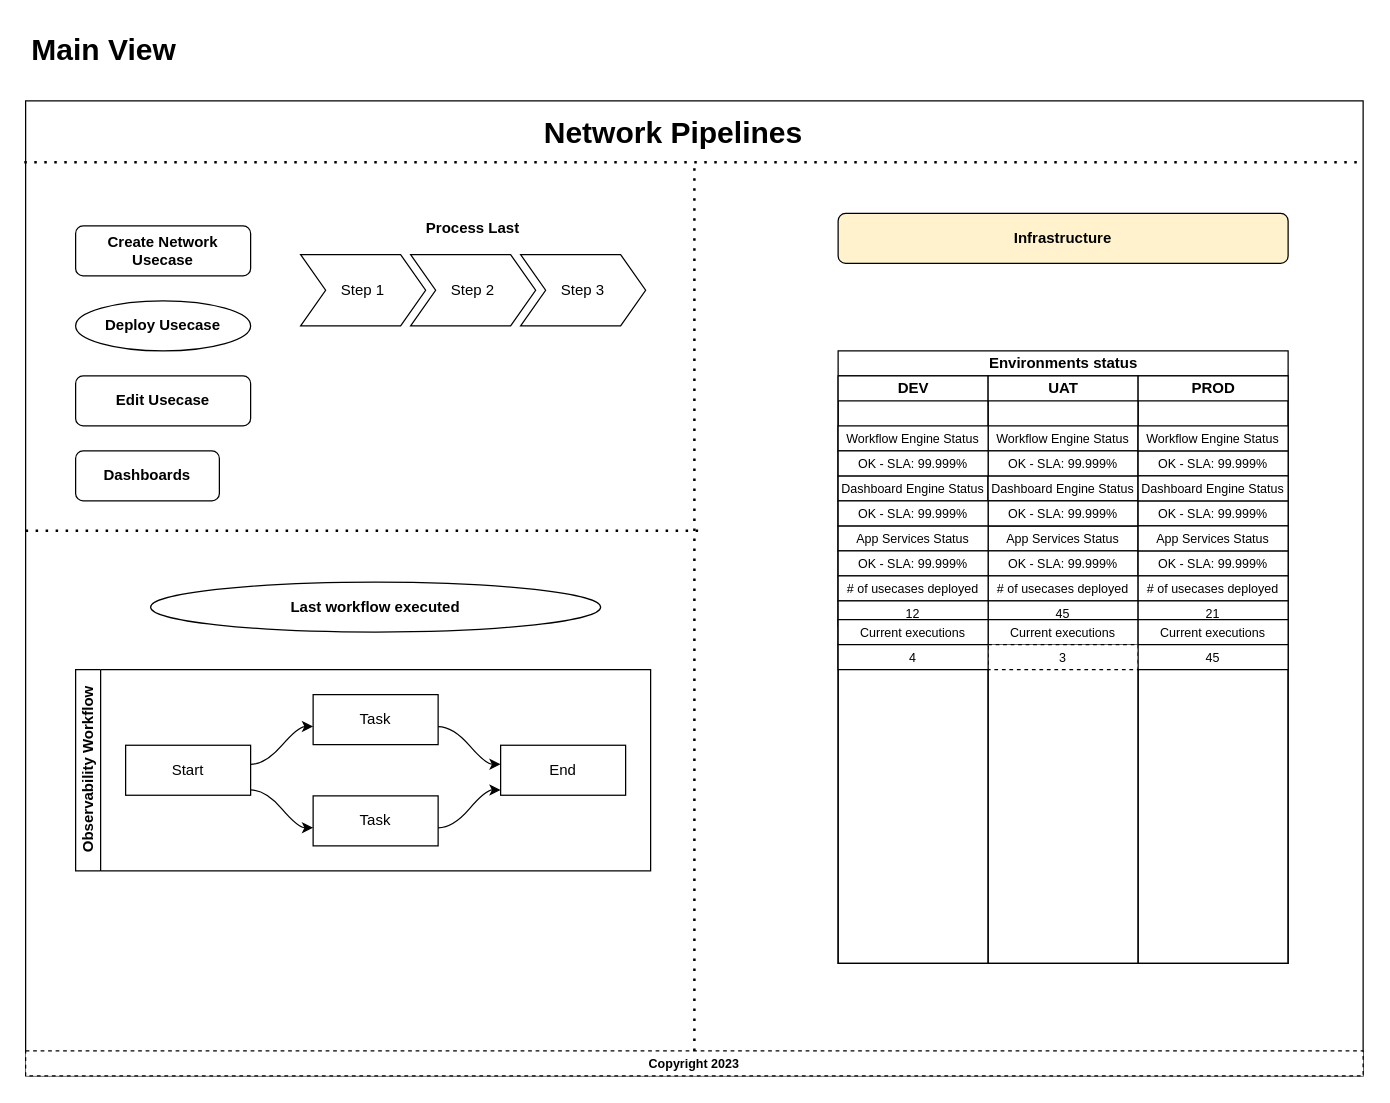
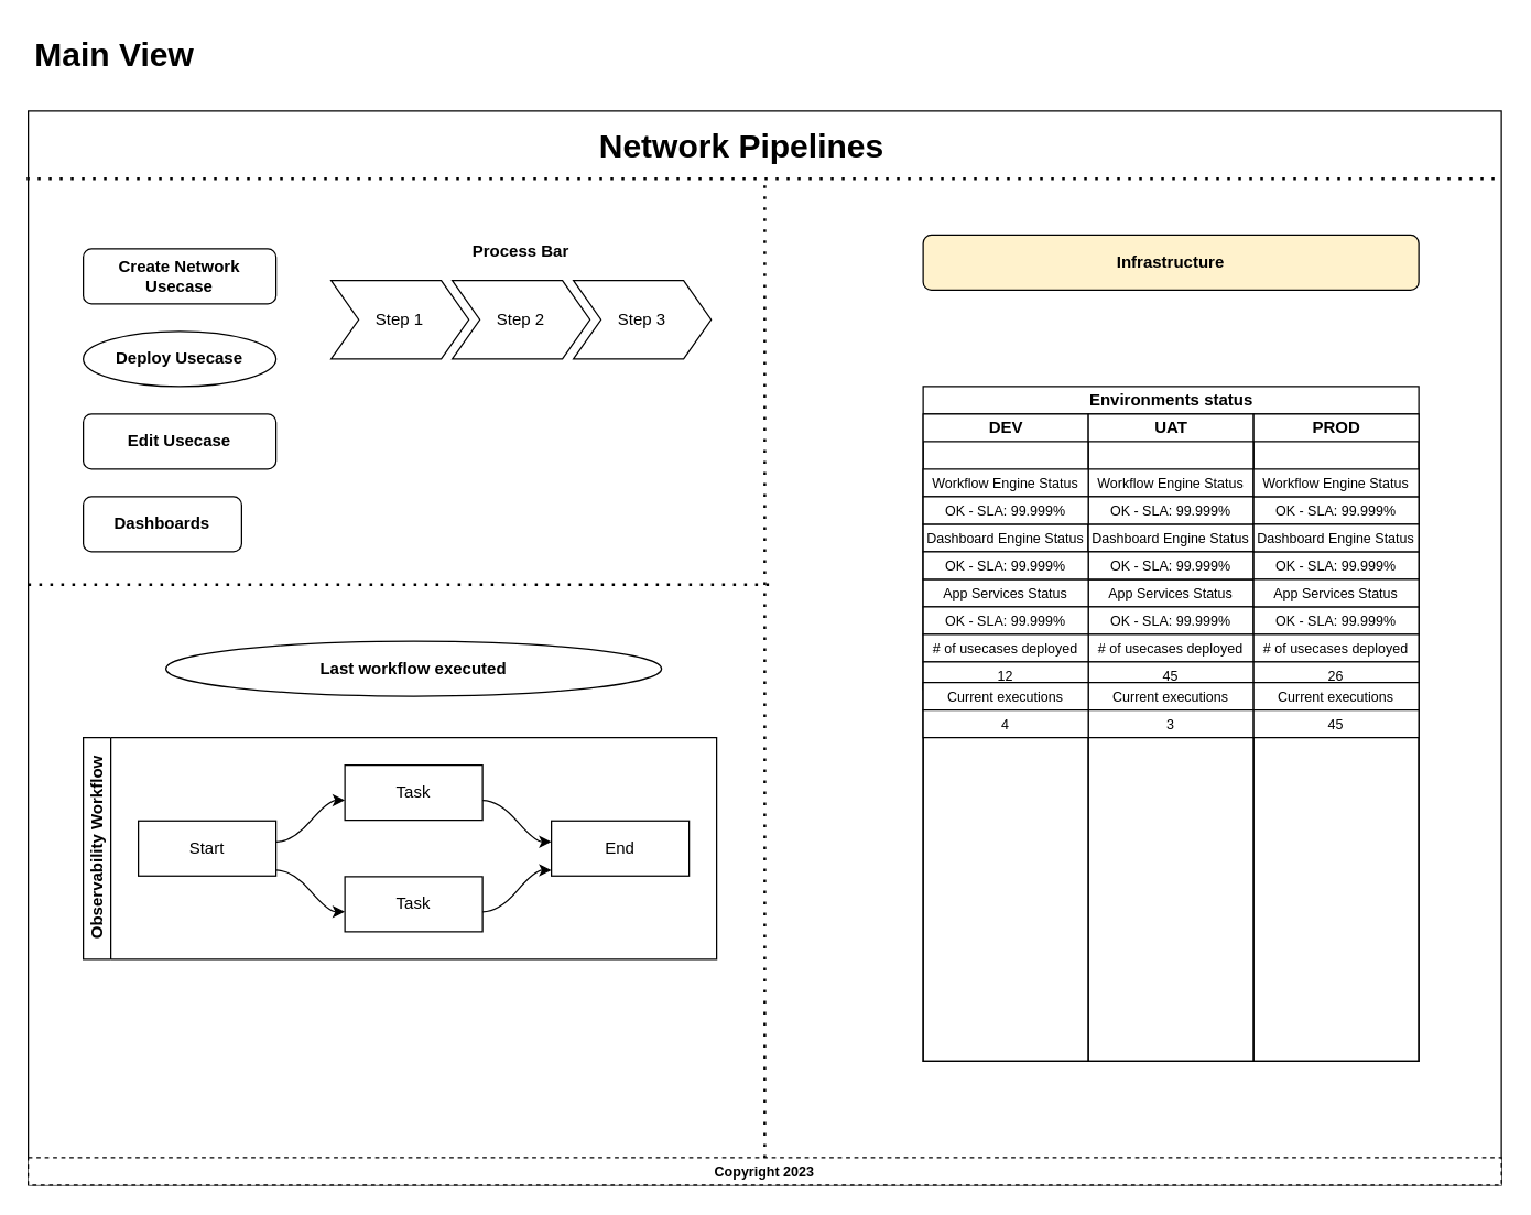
- <mxCell id="4" value="Process Last" style="swimlane;childLayout=stackLayout;horizontal=1;fillColor=none;horizontalStack=1;resizeParent=1;resizeParentMax=0;resizeLast=0;collapsible=0;strokeColor=none;stackBorder=10;stackSpacing=-12;resizable=1;align=center;points=[];fontColor=#000000;whiteSpace=wrap;html=1;" vertex="1" parent="1"><mxGeometry x="230" y="170" width="296" height="100" as="geometry" /></mxCell>
+ <mxCell id="4" value="Process Bar" style="swimlane;childLayout=stackLayout;horizontal=1;fillColor=none;horizontalStack=1;resizeParent=1;resizeParentMax=0;resizeLast=0;collapsible=0;strokeColor=none;stackBorder=10;stackSpacing=-12;resizable=1;align=center;points=[];fontColor=#000000;whiteSpace=wrap;html=1;" vertex="1" parent="1"><mxGeometry x="230" y="170" width="296" height="100" as="geometry" /></mxCell>
- <mxCell id="48" value="21" style="rounded=0;whiteSpace=wrap;html=1;fontSize=10;" vertex="1" parent="1"><mxGeometry x="910" y="480" width="120" height="20" as="geometry" /></mxCell>
+ <mxCell id="48" value="26" style="rounded=0;whiteSpace=wrap;html=1;fontSize=10;" vertex="1" parent="1"><mxGeometry x="910" y="480" width="120" height="20" as="geometry" /></mxCell>
- <mxCell id="55" value="&lt;span style=&quot;font-size: 10px;&quot;&gt;3&lt;/span&gt;" style="rounded=0;whiteSpace=wrap;html=1;dashed=1;" vertex="1" parent="1"><mxGeometry x="790" y="515" width="120" height="20" as="geometry" /></mxCell>
+ <mxCell id="55" value="&lt;span style=&quot;font-size: 10px;&quot;&gt;3&lt;/span&gt;" style="rounded=0;whiteSpace=wrap;html=1;" vertex="1" parent="1"><mxGeometry x="790" y="515" width="120" height="20" as="geometry" /></mxCell>
